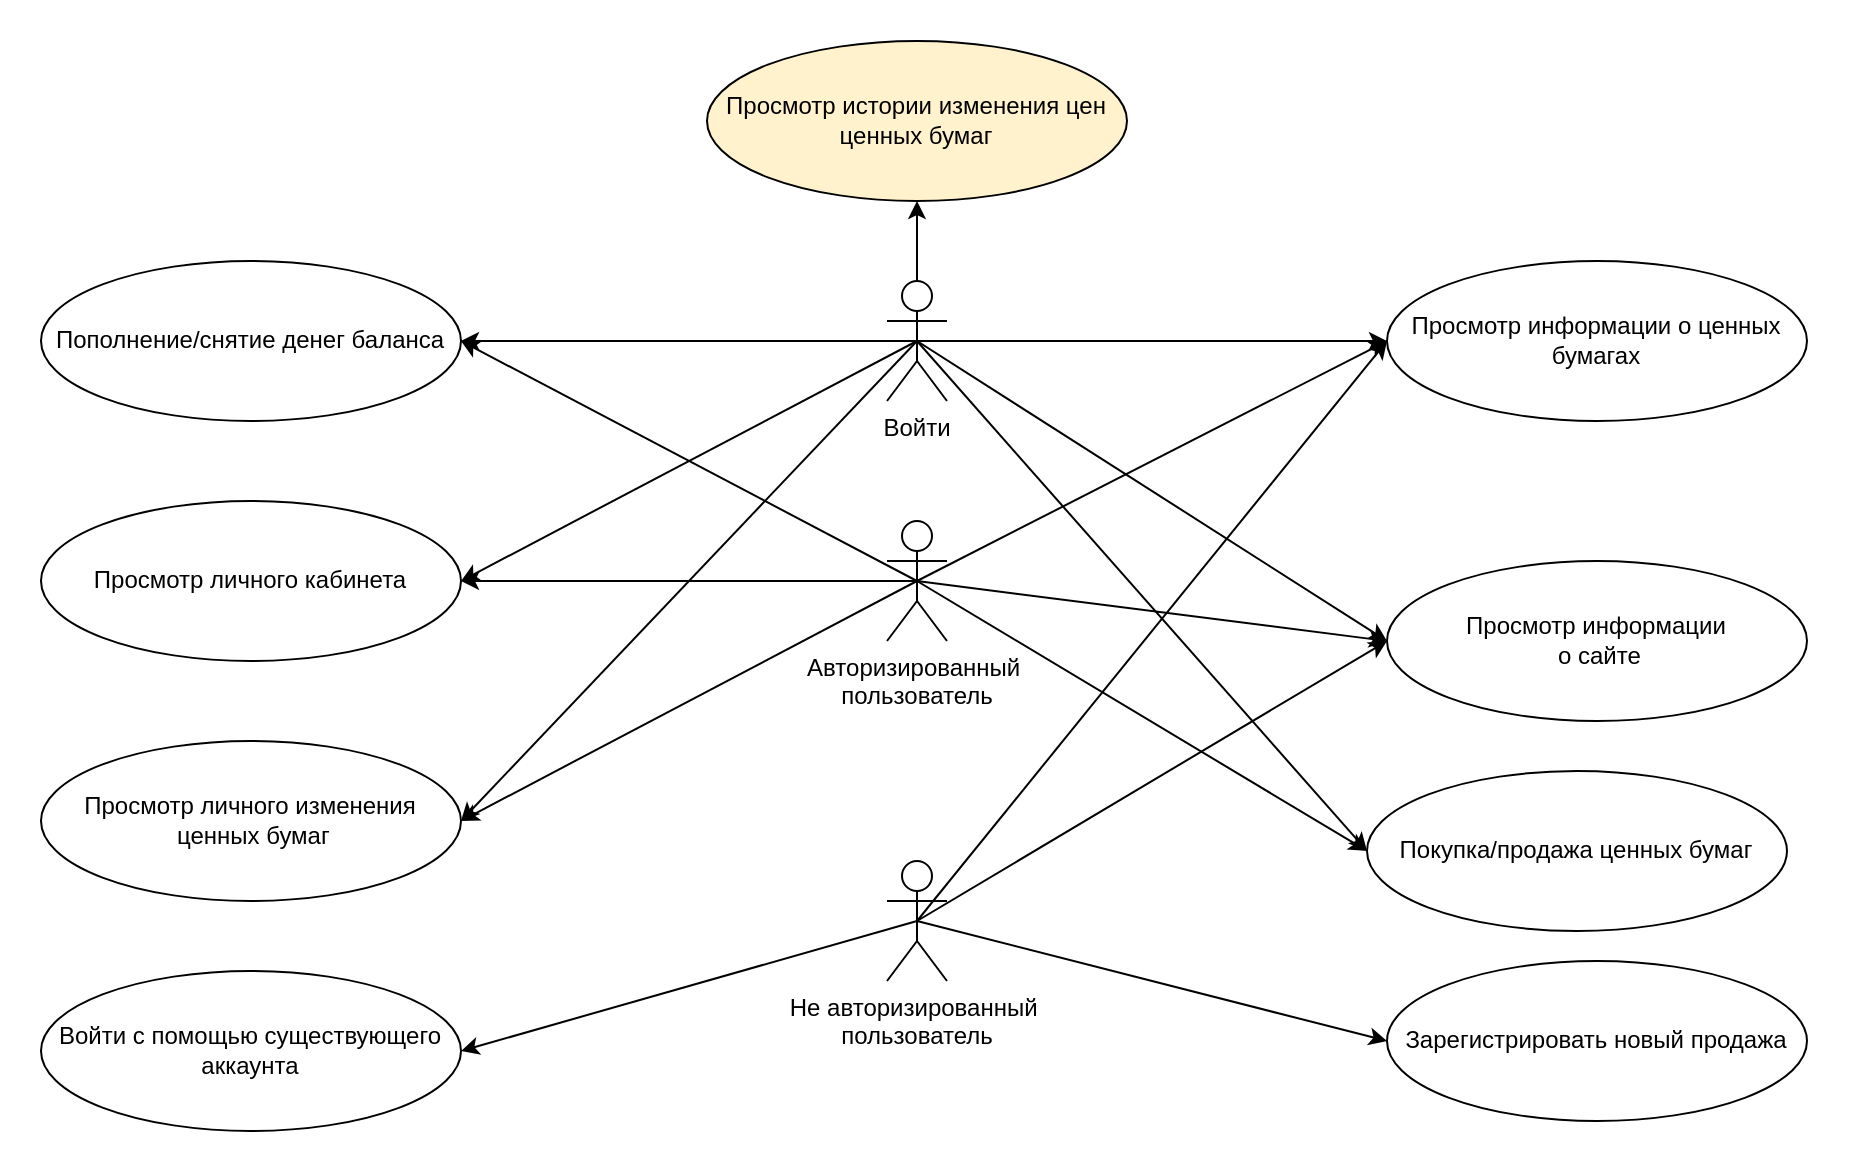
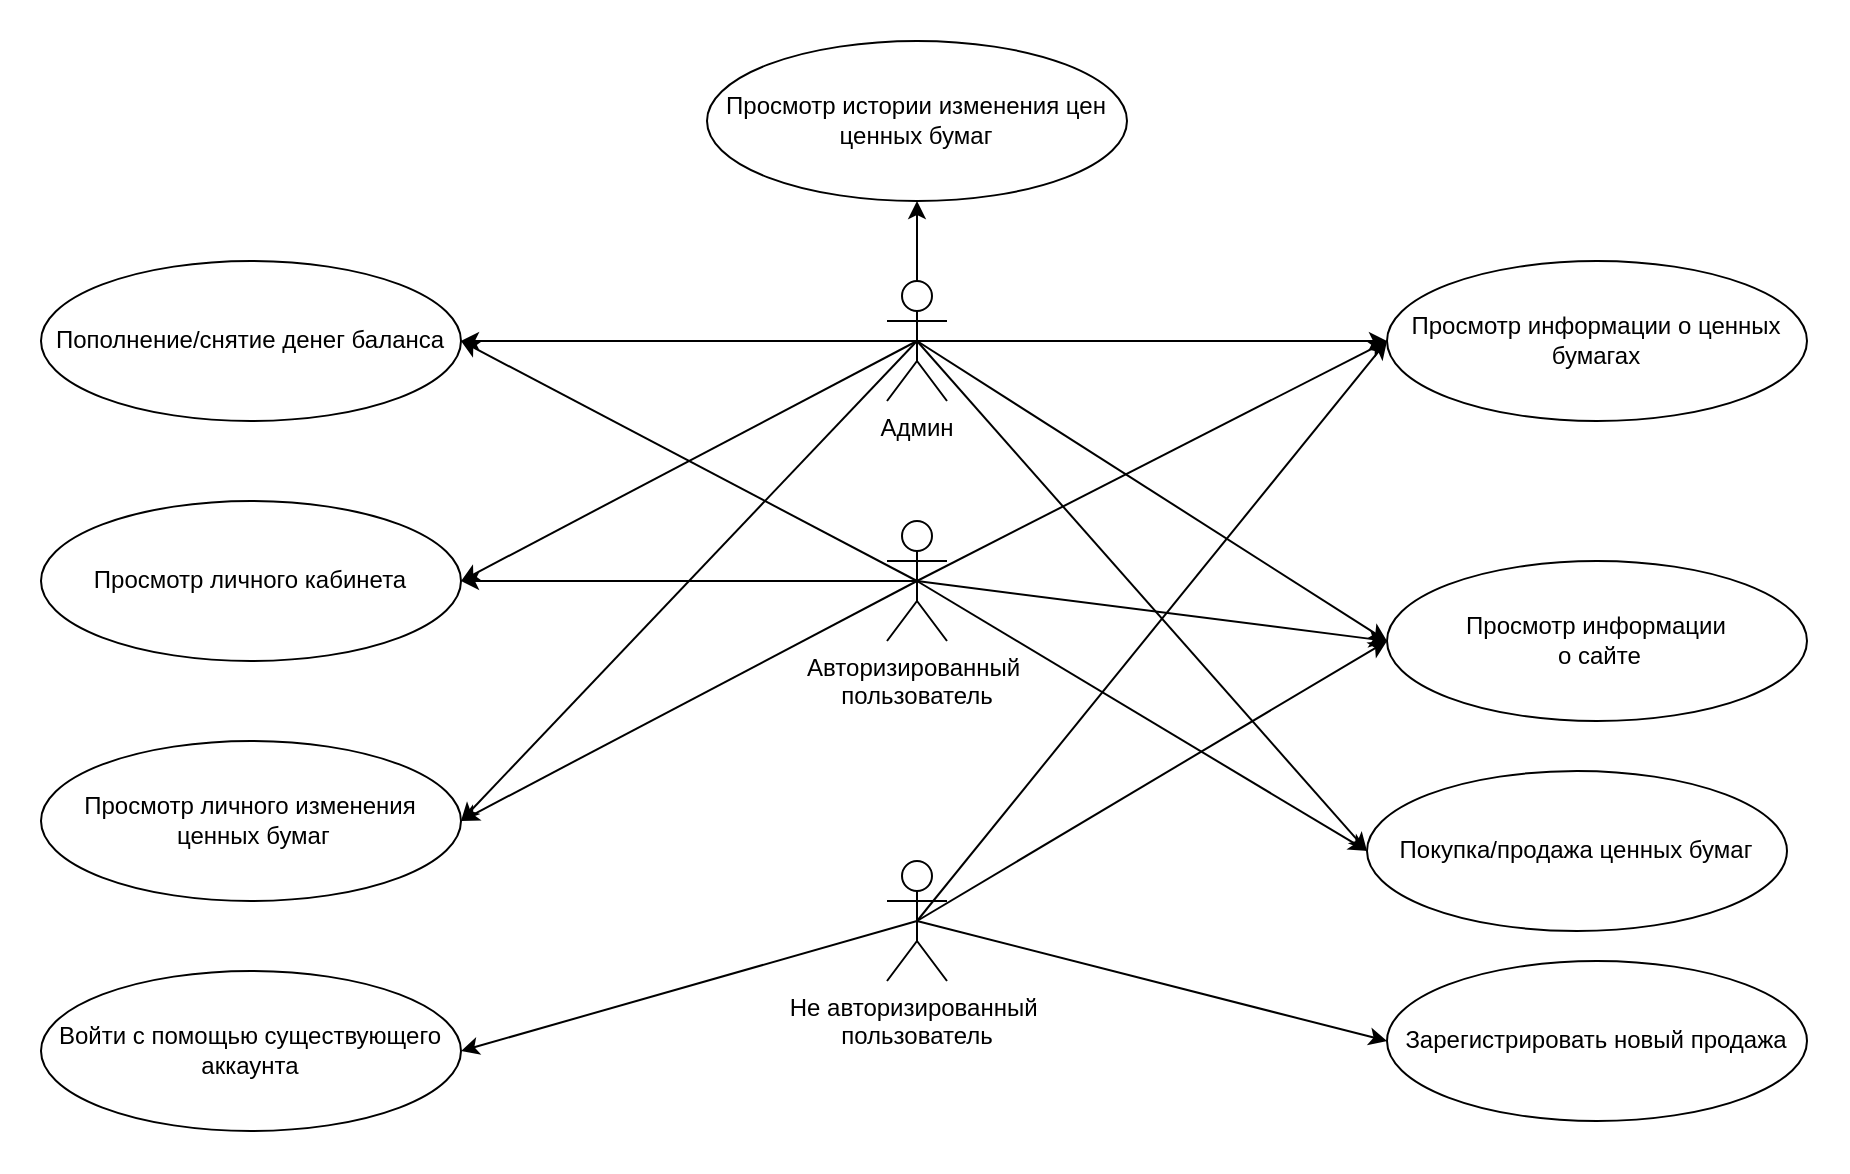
- <mxCell id="16" value="Просмотр истории изменения цен ценных бумаг" style="ellipse;whiteSpace=wrap;html=1;fillColor=#fff2cc;" parent="1" vertex="1"><mxGeometry x="353" y="20" width="210" height="80" as="geometry" /></mxCell>
+ <mxCell id="16" value="Просмотр истории изменения цен ценных бумаг" style="ellipse;whiteSpace=wrap;html=1;" parent="1" vertex="1"><mxGeometry x="353" y="20" width="210" height="80" as="geometry" /></mxCell>
- <mxCell id="24" value="Войти" style="shape=umlActor;verticalLabelPosition=bottom;verticalAlign=top;html=1;outlineConnect=0;" vertex="1" parent="1"><mxGeometry x="443" y="140" width="30" height="60" as="geometry" /></mxCell>
+ <mxCell id="24" value="Админ" style="shape=umlActor;verticalLabelPosition=bottom;verticalAlign=top;html=1;outlineConnect=0;" vertex="1" parent="1"><mxGeometry x="443" y="140" width="30" height="60" as="geometry" /></mxCell>
